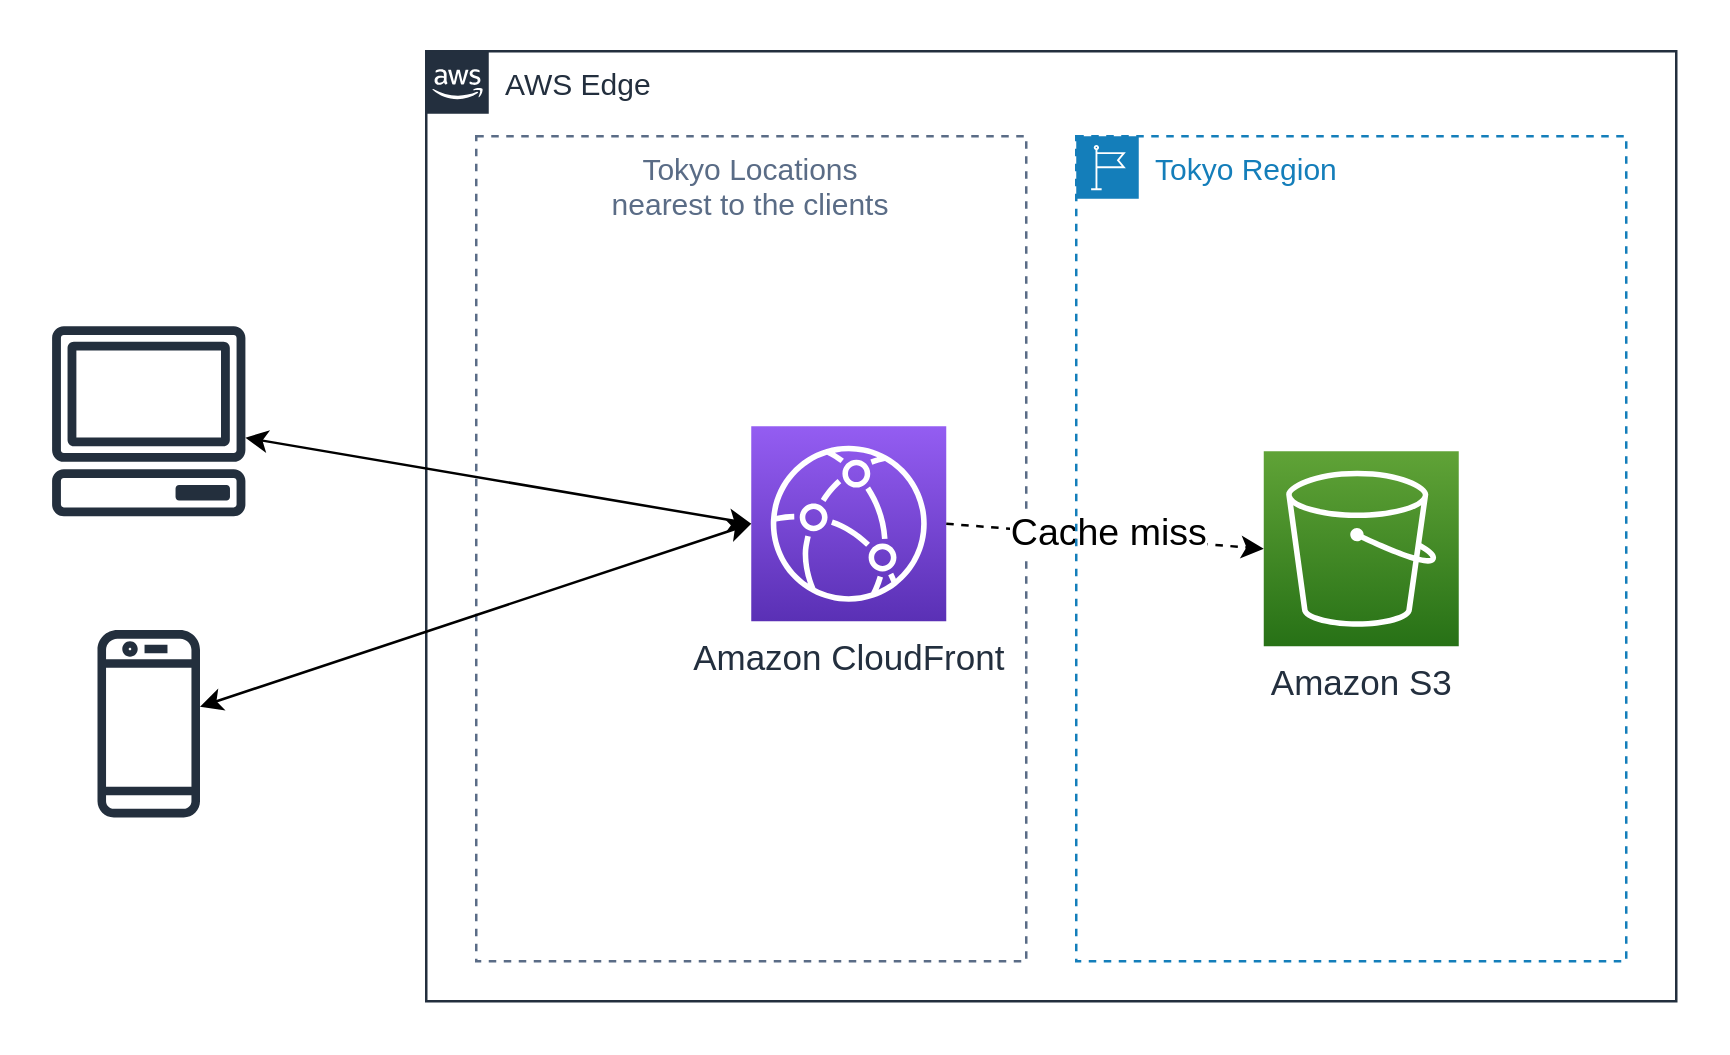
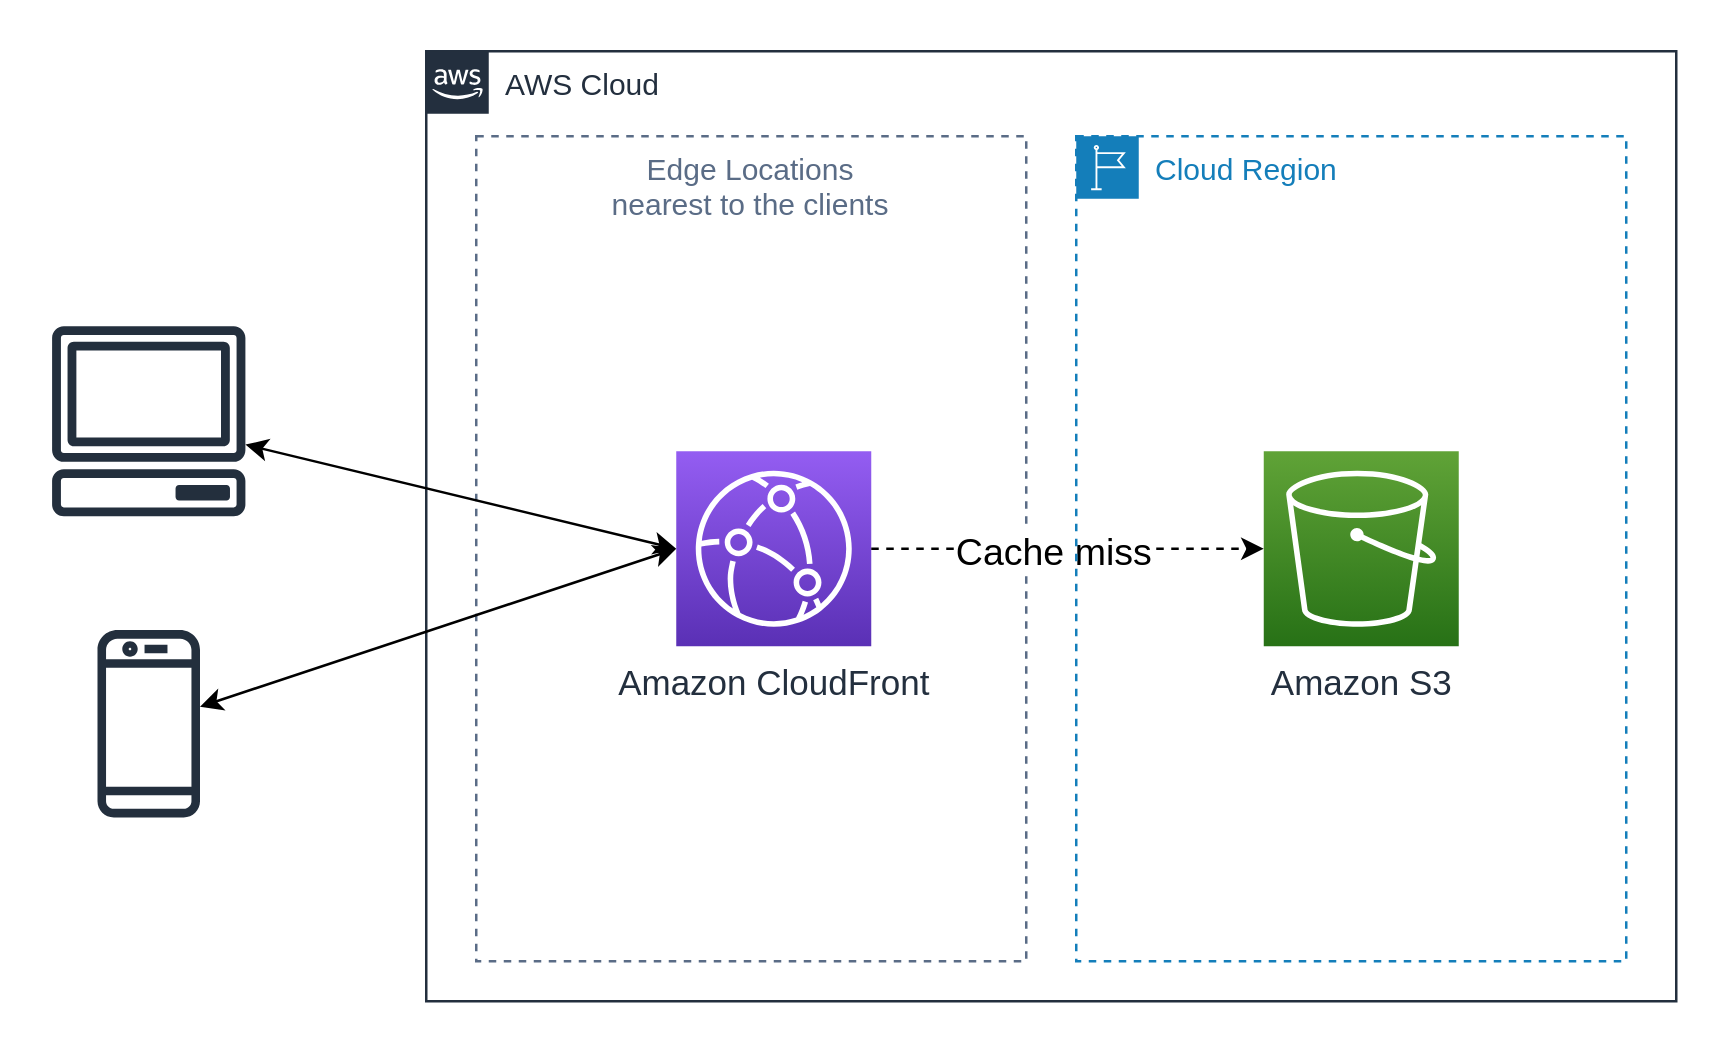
- <mxCell id="2" value="AWS Edge" style="points=[[0,0],[0.25,0],[0.5,0],[0.75,0],[1,0],[1,0.25],[1,0.5],[1,0.75],[1,1],[0.75,1],[0.5,1],[0.25,1],[0,1],[0,0.75],[0,0.5],[0,0.25]];outlineConnect=0;gradientColor=none;html=1;whiteSpace=wrap;fontSize=12;fontStyle=0;container=1;pointerEvents=0;collapsible=0;recursiveResize=0;shape=mxgraph.aws4.group;grIcon=mxgraph.aws4.group_aws_cloud_alt;strokeColor=#232F3E;fillColor=none;verticalAlign=top;align=left;spacingLeft=30;fontColor=#232F3E;dashed=0;" vertex="1" parent="1"><mxGeometry x="170" y="20" width="500" height="380" as="geometry" /></mxCell>
+ <mxCell id="2" value="AWS Cloud" style="points=[[0,0],[0.25,0],[0.5,0],[0.75,0],[1,0],[1,0.25],[1,0.5],[1,0.75],[1,1],[0.75,1],[0.5,1],[0.25,1],[0,1],[0,0.75],[0,0.5],[0,0.25]];outlineConnect=0;gradientColor=none;html=1;whiteSpace=wrap;fontSize=12;fontStyle=0;container=1;pointerEvents=0;collapsible=0;recursiveResize=0;shape=mxgraph.aws4.group;grIcon=mxgraph.aws4.group_aws_cloud_alt;strokeColor=#232F3E;fillColor=none;verticalAlign=top;align=left;spacingLeft=30;fontColor=#232F3E;dashed=0;" vertex="1" parent="1"><mxGeometry x="170" y="20" width="500" height="380" as="geometry" /></mxCell>
- <mxCell id="3" value="Tokyo Locations &#10;nearest to the clients" style="fillColor=none;strokeColor=#5A6C86;dashed=1;verticalAlign=top;fontStyle=0;fontColor=#5A6C86;" vertex="1" parent="2"><mxGeometry x="20" y="34" width="220" height="330" as="geometry" /></mxCell>
+ <mxCell id="3" value="Edge Locations &#10;nearest to the clients" style="fillColor=none;strokeColor=#5A6C86;dashed=1;verticalAlign=top;fontStyle=0;fontColor=#5A6C86;" vertex="1" parent="2"><mxGeometry x="20" y="34" width="220" height="330" as="geometry" /></mxCell>
- <mxCell id="7" value="Tokyo Region" style="points=[[0,0],[0.25,0],[0.5,0],[0.75,0],[1,0],[1,0.25],[1,0.5],[1,0.75],[1,1],[0.75,1],[0.5,1],[0.25,1],[0,1],[0,0.75],[0,0.5],[0,0.25]];outlineConnect=0;gradientColor=none;html=1;whiteSpace=wrap;fontSize=12;fontStyle=0;container=1;pointerEvents=0;collapsible=0;recursiveResize=0;shape=mxgraph.aws4.group;grIcon=mxgraph.aws4.group_region;strokeColor=#147EBA;fillColor=none;verticalAlign=top;align=left;spacingLeft=30;fontColor=#147EBA;dashed=1;" vertex="1" parent="2"><mxGeometry x="260" y="34" width="220" height="330" as="geometry" /></mxCell>
+ <mxCell id="7" value="Cloud Region" style="points=[[0,0],[0.25,0],[0.5,0],[0.75,0],[1,0],[1,0.25],[1,0.5],[1,0.75],[1,1],[0.75,1],[0.5,1],[0.25,1],[0,1],[0,0.75],[0,0.5],[0,0.25]];outlineConnect=0;gradientColor=none;html=1;whiteSpace=wrap;fontSize=12;fontStyle=0;container=1;pointerEvents=0;collapsible=0;recursiveResize=0;shape=mxgraph.aws4.group;grIcon=mxgraph.aws4.group_region;strokeColor=#147EBA;fillColor=none;verticalAlign=top;align=left;spacingLeft=30;fontColor=#147EBA;dashed=1;" vertex="1" parent="2"><mxGeometry x="260" y="34" width="220" height="330" as="geometry" /></mxCell>
- <mxCell id="4" value="&lt;font style=&quot;font-size: 14px&quot;&gt;Amazon CloudFront&lt;/font&gt;" style="sketch=0;points=[[0,0,0],[0.25,0,0],[0.5,0,0],[0.75,0,0],[1,0,0],[0,1,0],[0.25,1,0],[0.5,1,0],[0.75,1,0],[1,1,0],[0,0.25,0],[0,0.5,0],[0,0.75,0],[1,0.25,0],[1,0.5,0],[1,0.75,0]];outlineConnect=0;fontColor=#232F3E;gradientColor=#945DF2;gradientDirection=north;fillColor=#5A30B5;strokeColor=#ffffff;dashed=0;verticalLabelPosition=bottom;verticalAlign=top;align=center;html=1;fontSize=12;fontStyle=0;aspect=fixed;shape=mxgraph.aws4.resourceIcon;resIcon=mxgraph.aws4.cloudfront;" vertex="1" parent="2"><mxGeometry x="130" y="150" width="78" height="78" as="geometry" /></mxCell>
+ <mxCell id="4" value="&lt;font style=&quot;font-size: 14px&quot;&gt;Amazon CloudFront&lt;/font&gt;" style="sketch=0;points=[[0,0,0],[0.25,0,0],[0.5,0,0],[0.75,0,0],[1,0,0],[0,1,0],[0.25,1,0],[0.5,1,0],[0.75,1,0],[1,1,0],[0,0.25,0],[0,0.5,0],[0,0.75,0],[1,0.25,0],[1,0.5,0],[1,0.75,0]];outlineConnect=0;fontColor=#232F3E;gradientColor=#945DF2;gradientDirection=north;fillColor=#5A30B5;strokeColor=#ffffff;dashed=0;verticalLabelPosition=bottom;verticalAlign=top;align=center;html=1;fontSize=12;fontStyle=0;aspect=fixed;shape=mxgraph.aws4.resourceIcon;resIcon=mxgraph.aws4.cloudfront;" vertex="1" parent="2"><mxGeometry x="100" y="160" width="78" height="78" as="geometry" /></mxCell>
